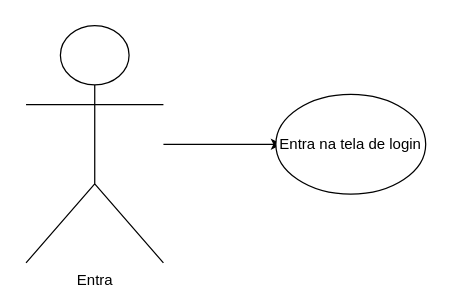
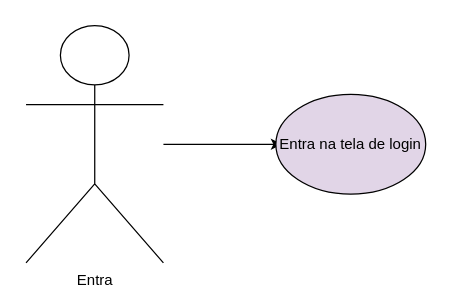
- <mxCell id="4" value="Entra na tela de login" style="ellipse;whiteSpace=wrap;html=1;" vertex="1" parent="1"><mxGeometry x="220" y="75" width="120" height="80" as="geometry" /></mxCell>
+ <mxCell id="4" value="Entra na tela de login" style="ellipse;whiteSpace=wrap;html=1;fillColor=#e1d5e7;" vertex="1" parent="1"><mxGeometry x="220" y="75" width="120" height="80" as="geometry" /></mxCell>
